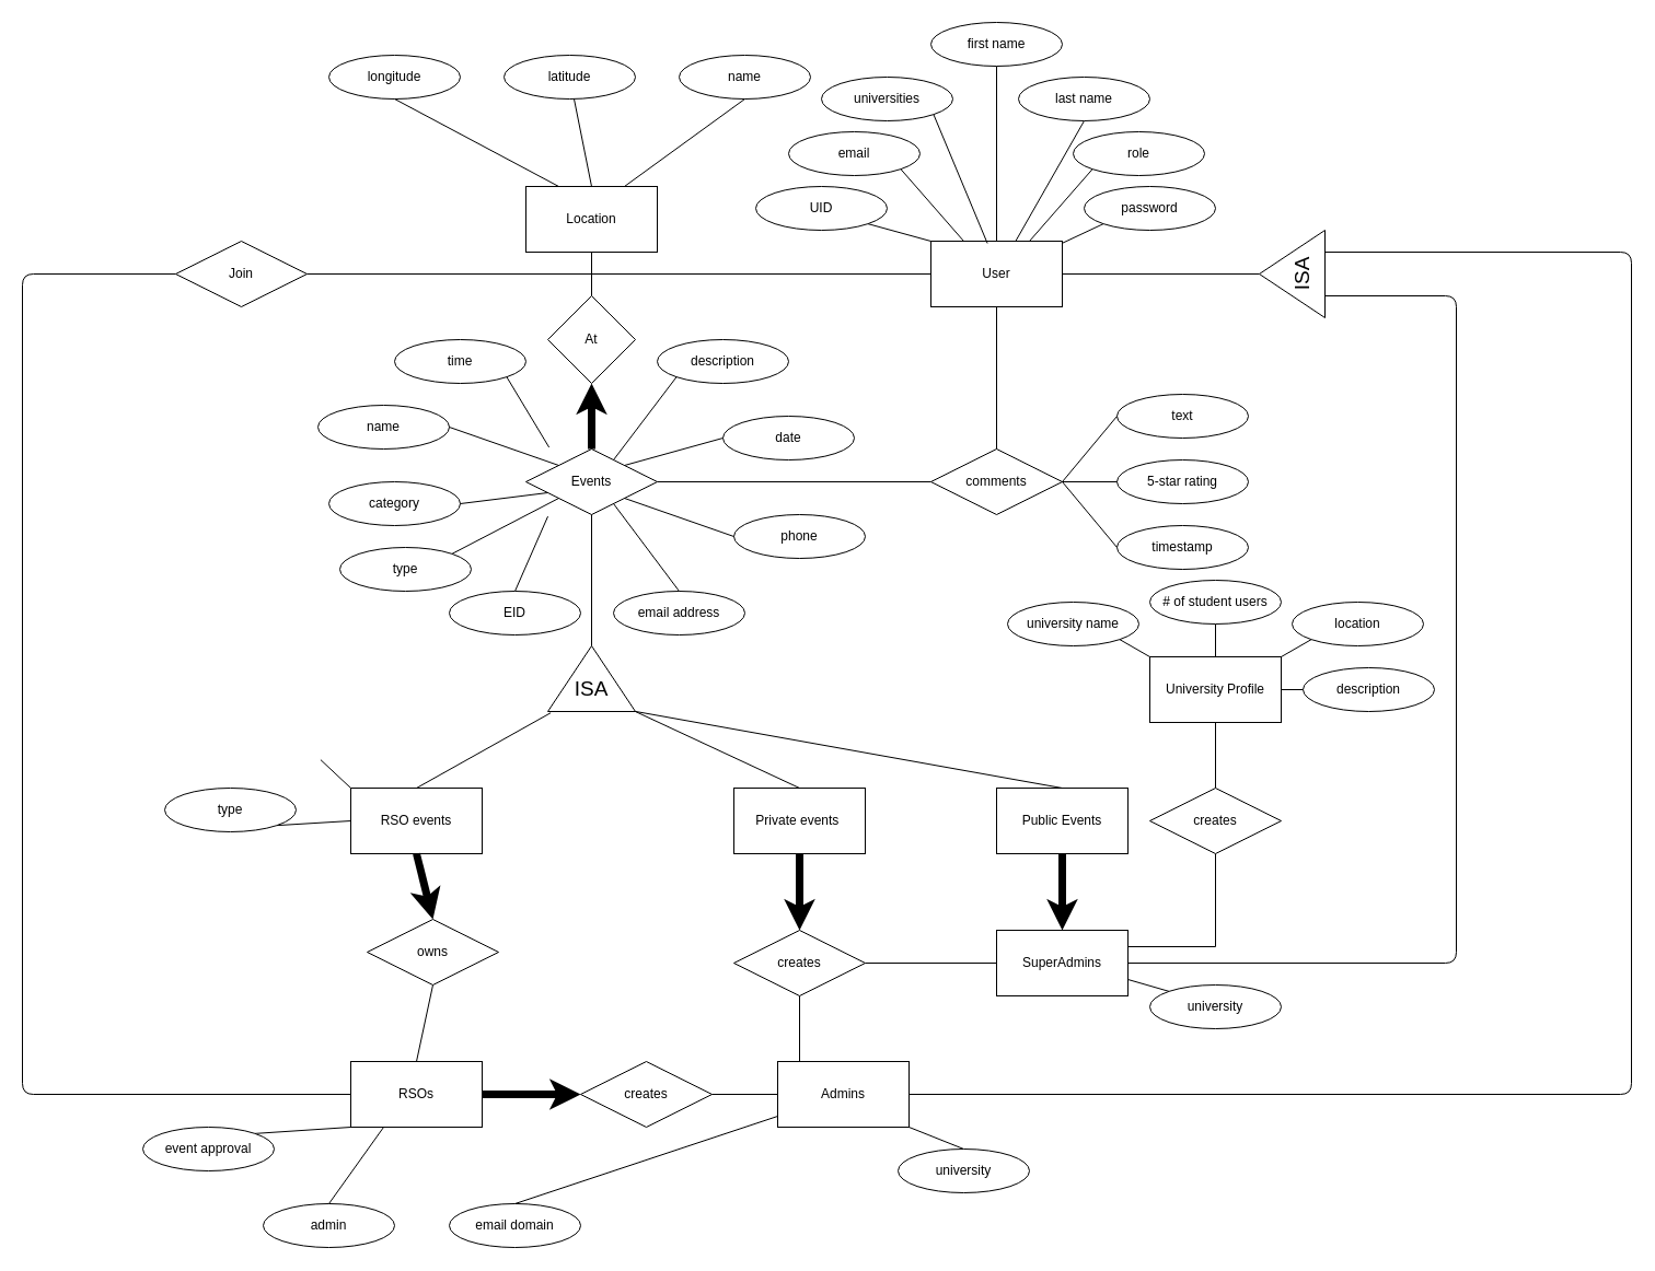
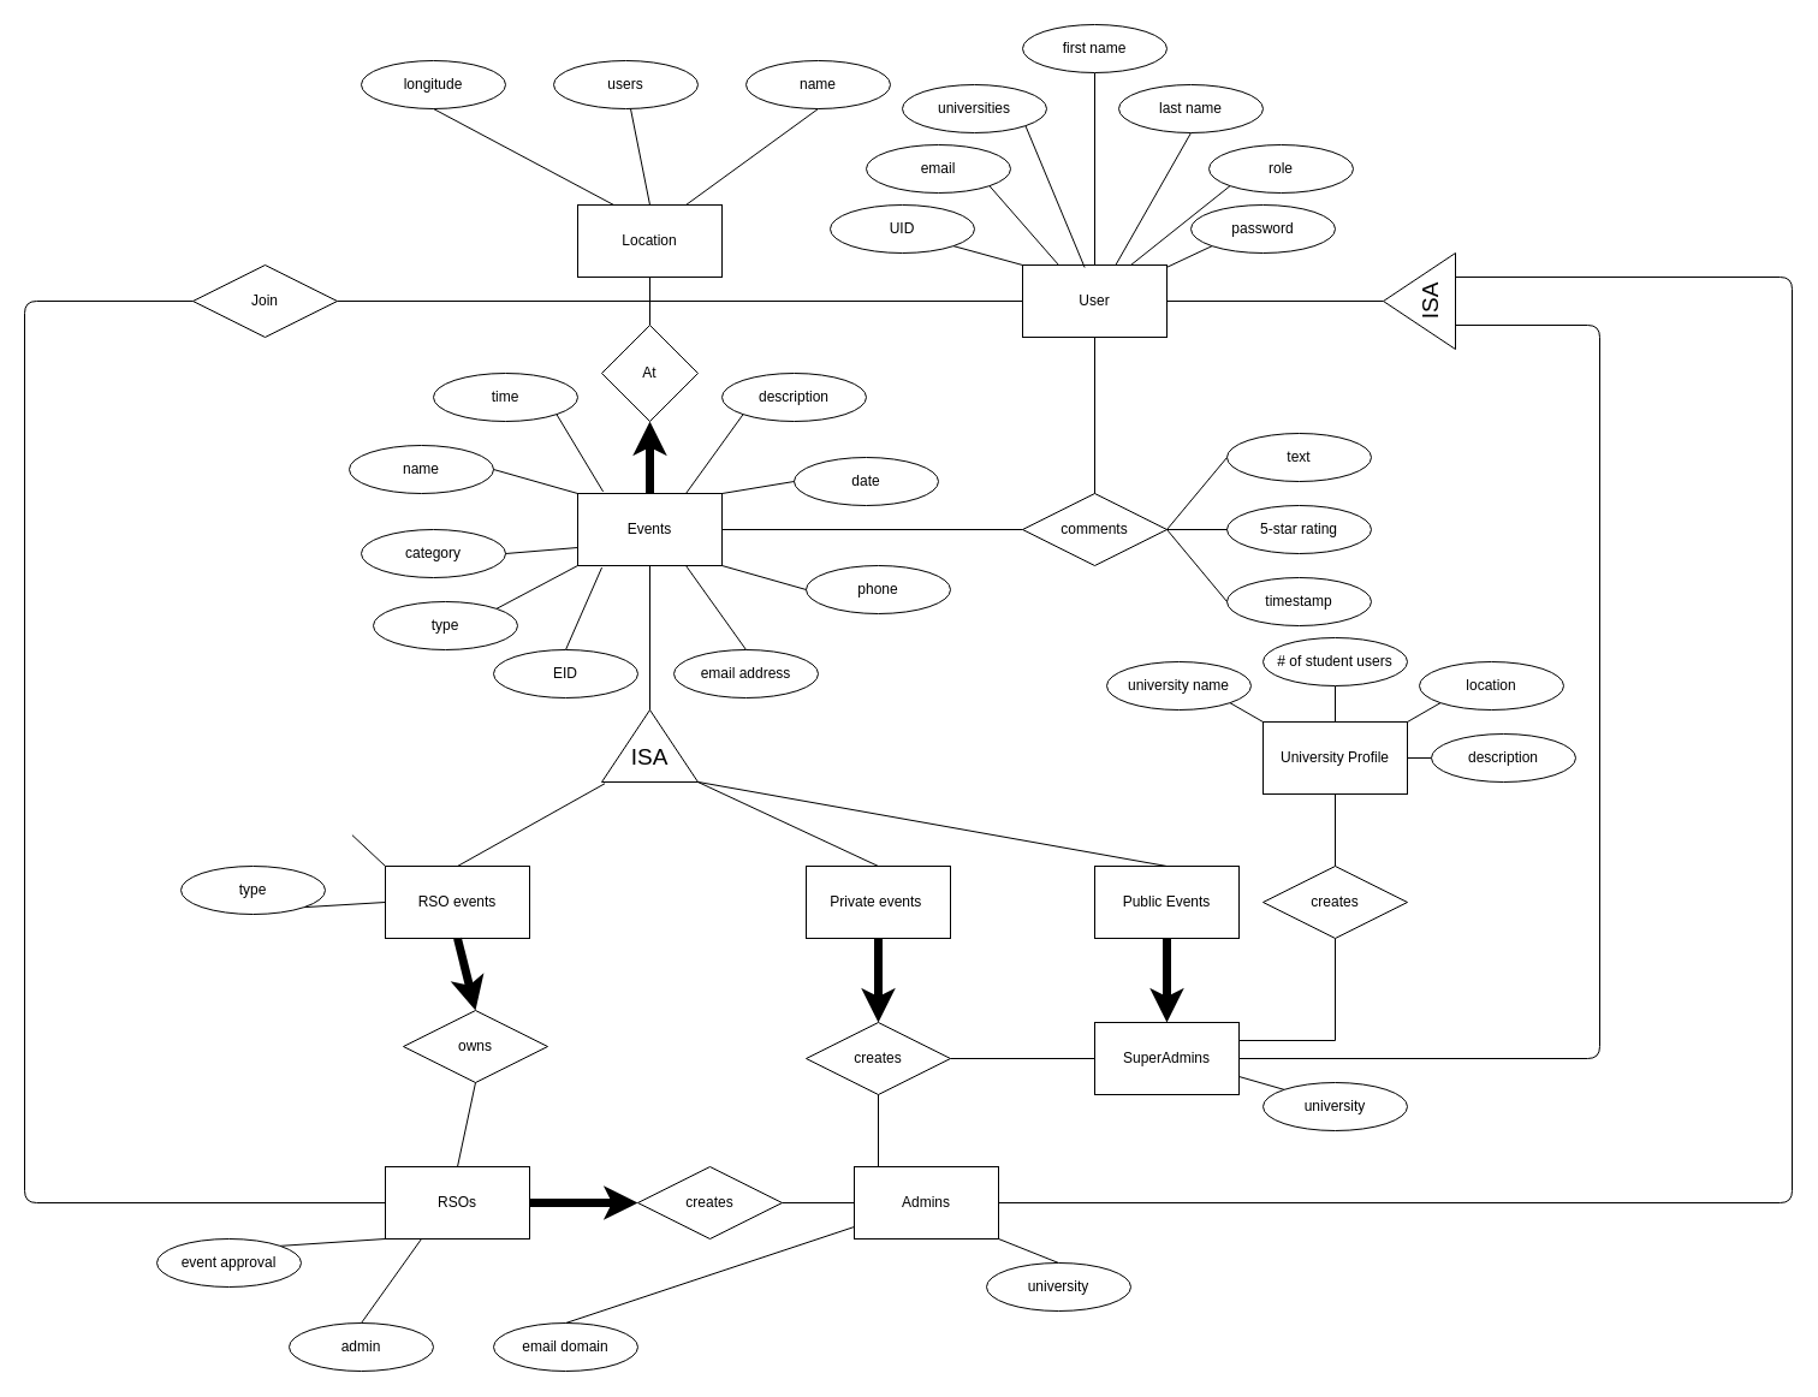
- <mxCell id="4" value="latitude" style="ellipse;whiteSpace=wrap;html=1;" parent="1" vertex="1"><mxGeometry x="460" y="50" width="120" height="40" as="geometry" /></mxCell>
+ <mxCell id="4" value="users" style="ellipse;whiteSpace=wrap;html=1;" parent="1" vertex="1"><mxGeometry x="460" y="50" width="120" height="40" as="geometry" /></mxCell>
- <mxCell id="80" value="role" style="ellipse;whiteSpace=wrap;html=1;" parent="1" vertex="1"><mxGeometry x="980" y="120" width="120" height="40" as="geometry" /></mxCell>
+ <mxCell id="80" value="role" style="ellipse;whiteSpace=wrap;html=1;" parent="1" vertex="1"><mxGeometry x="1005" y="120" width="120" height="40" as="geometry" /></mxCell>
- <mxCell id="11" value="Events" style="rhombus;whiteSpace=wrap;html=1;" parent="1" vertex="1"><mxGeometry x="480" y="410" width="120" height="60" as="geometry" /></mxCell>
+ <mxCell id="11" value="Events" style="rounded=0;whiteSpace=wrap;html=1;" parent="1" vertex="1"><mxGeometry x="480" y="410" width="120" height="60" as="geometry" /></mxCell>
